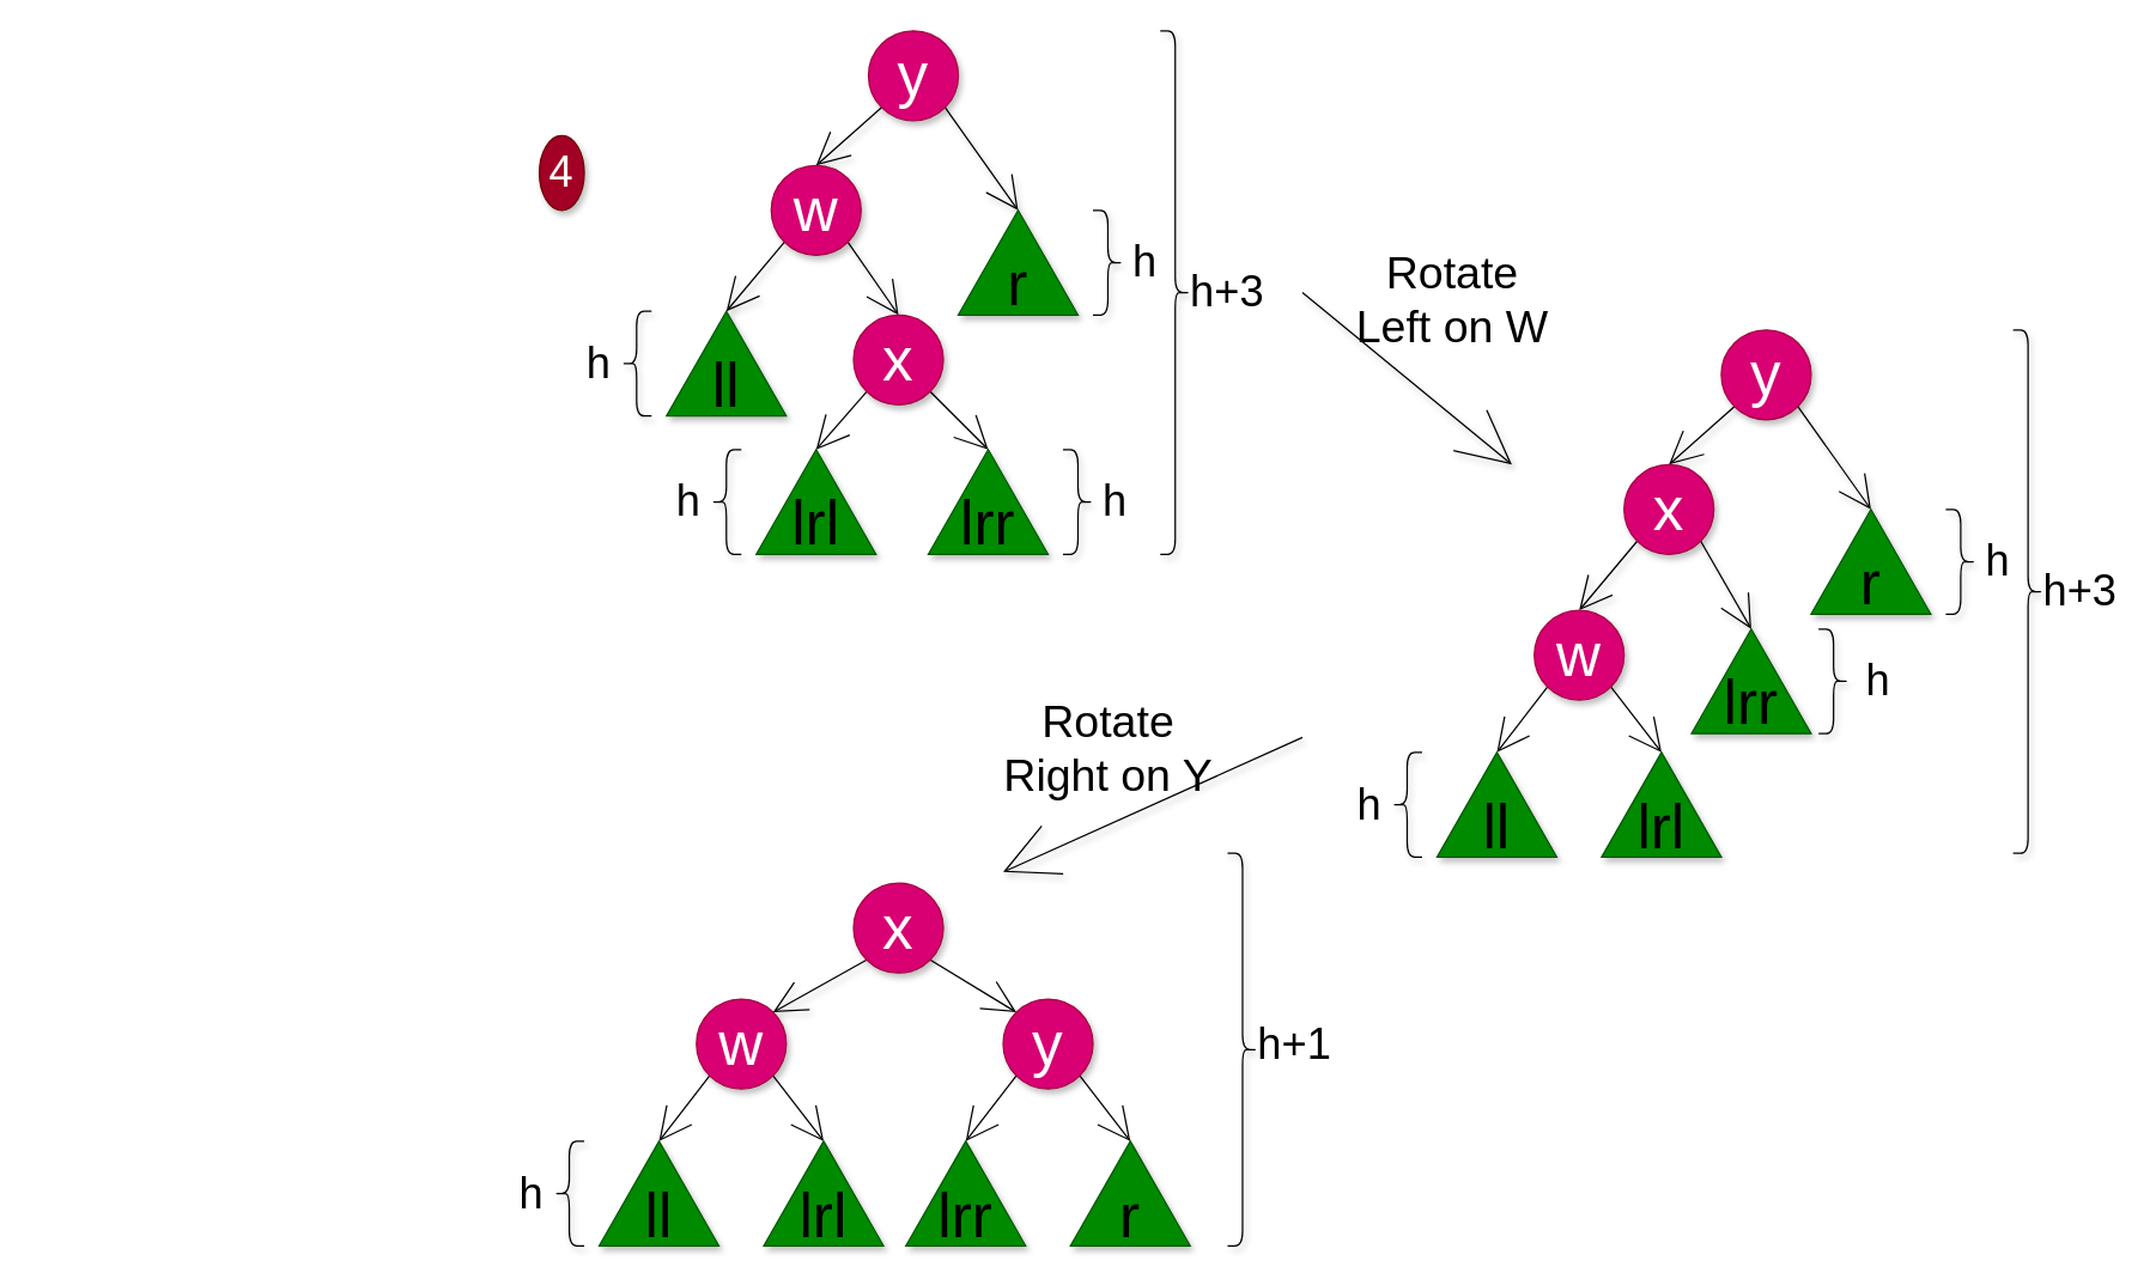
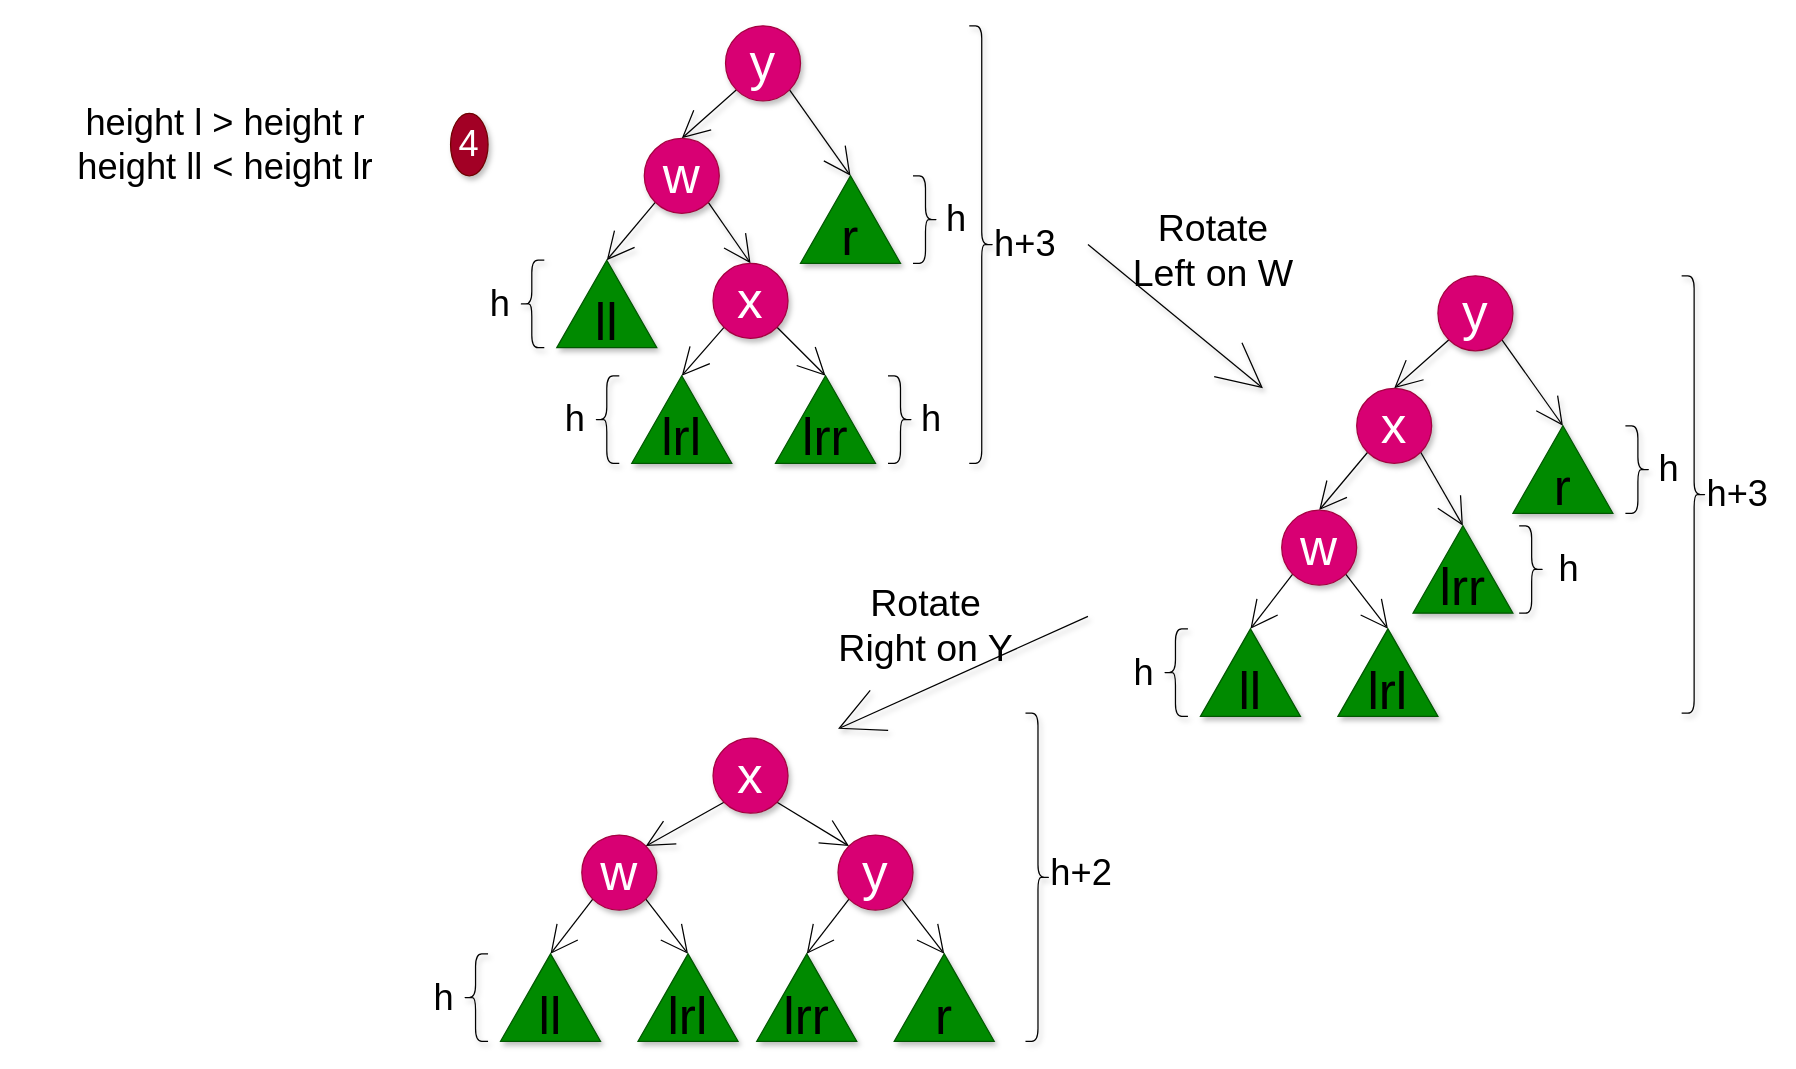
+ <mxCell id="18" value="height l &amp;gt; height r&lt;br&gt;height ll &amp;lt; height lr" style="text;html=1;strokeColor=none;fillColor=none;align=center;verticalAlign=middle;whiteSpace=wrap;rounded=0;shadow=1;fontSize=29;" parent="1" vertex="1"><mxGeometry x="20" y="85" width="320" height="60" as="geometry" /></mxCell>
- <mxCell id="61" value="h+1" style="text;html=1;strokeColor=none;fillColor=none;align=center;verticalAlign=middle;whiteSpace=wrap;rounded=0;shadow=1;fontSize=29;" parent="1" vertex="1"><mxGeometry x="840" y="685" width="50" height="25" as="geometry" /></mxCell>
+ <mxCell id="61" value="h+2" style="text;html=1;strokeColor=none;fillColor=none;align=center;verticalAlign=middle;whiteSpace=wrap;rounded=0;shadow=1;fontSize=29;" parent="1" vertex="1"><mxGeometry x="840" y="685" width="50" height="25" as="geometry" /></mxCell>
